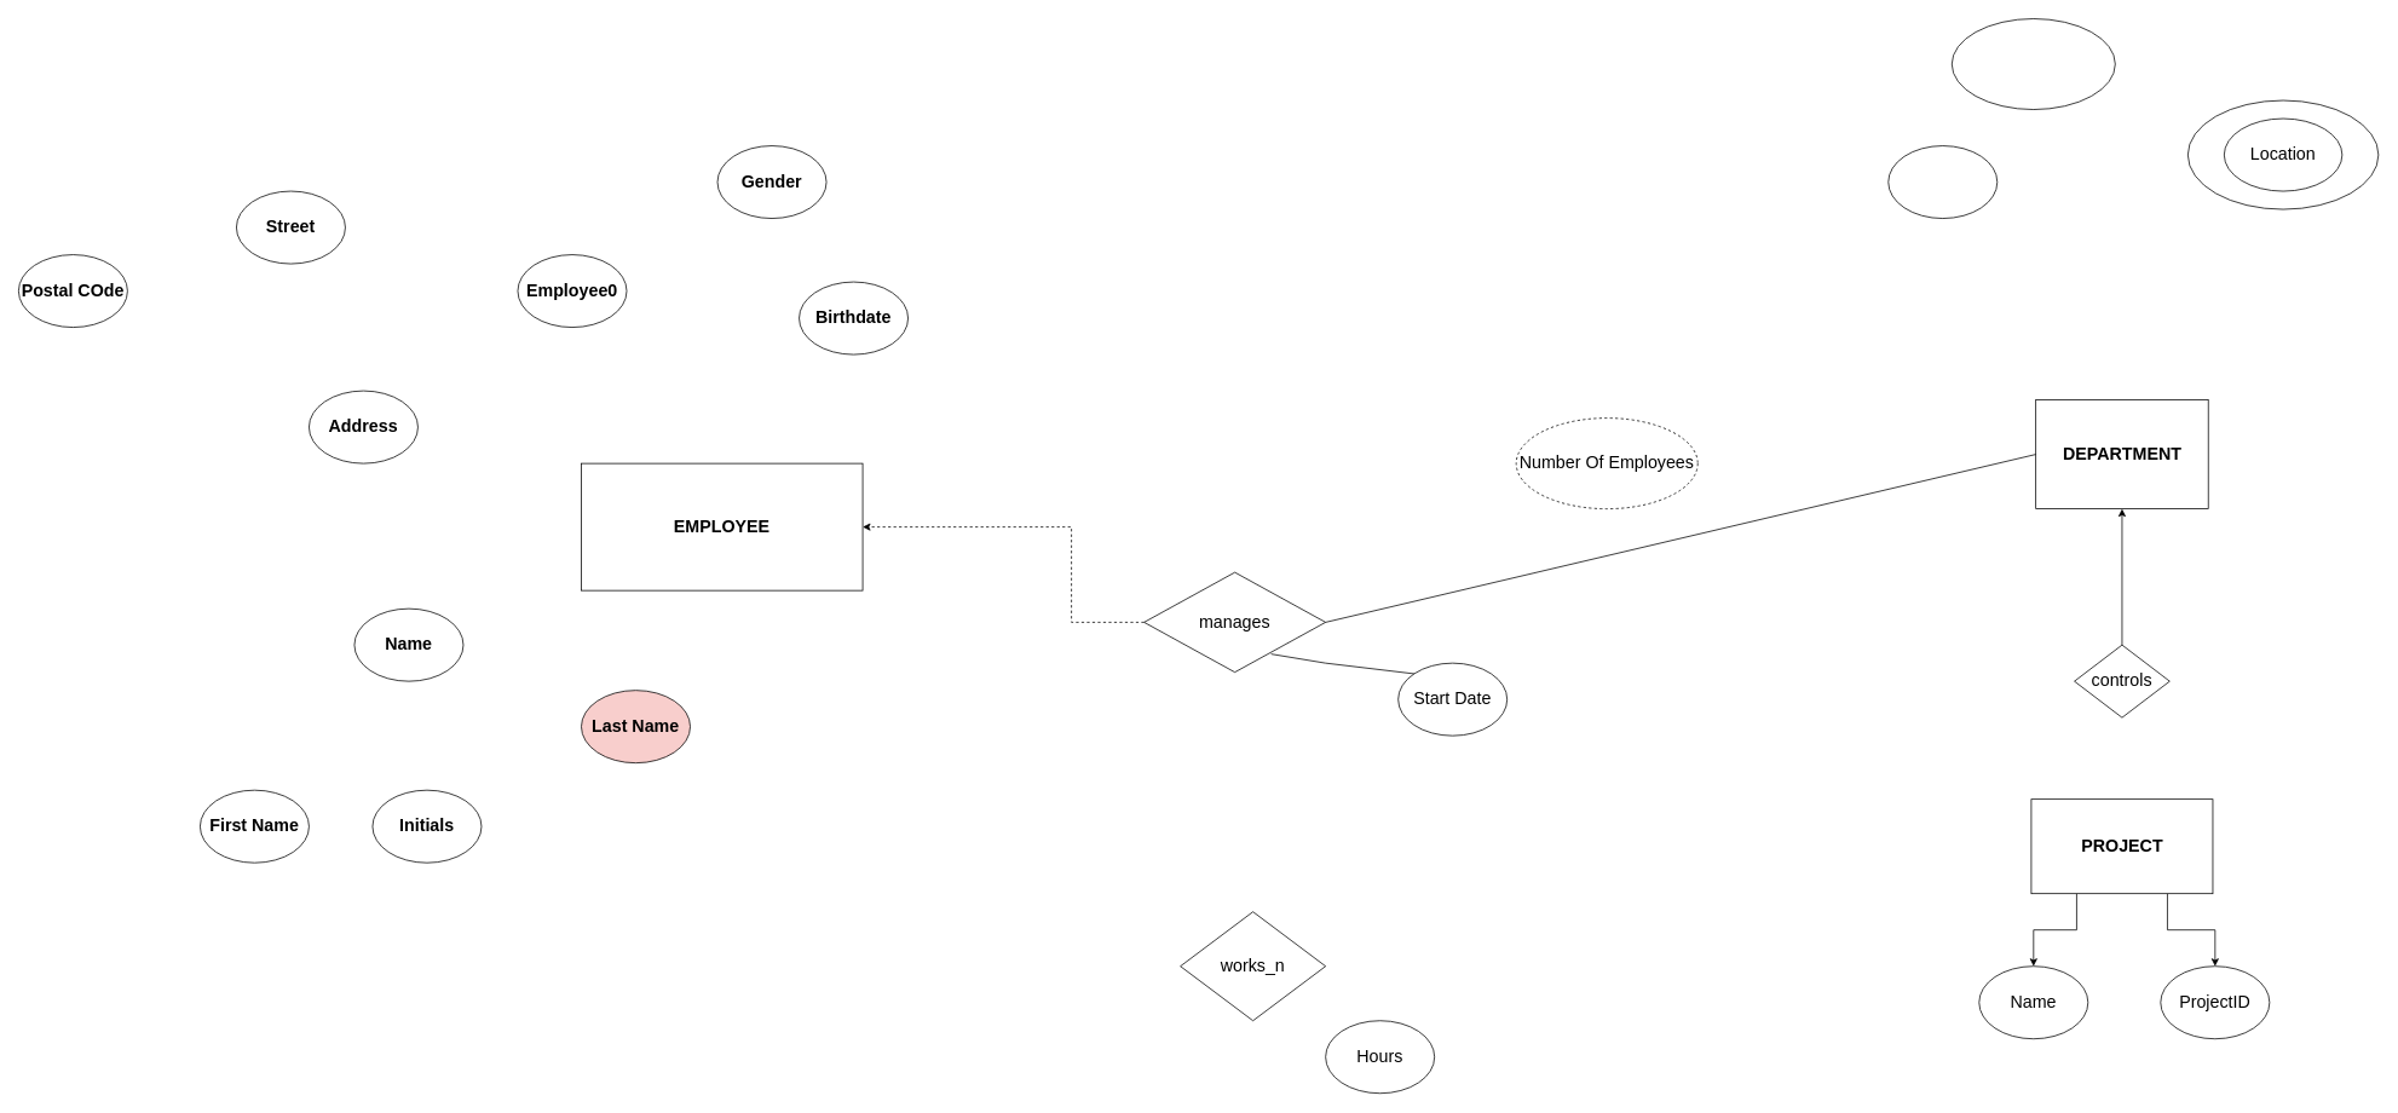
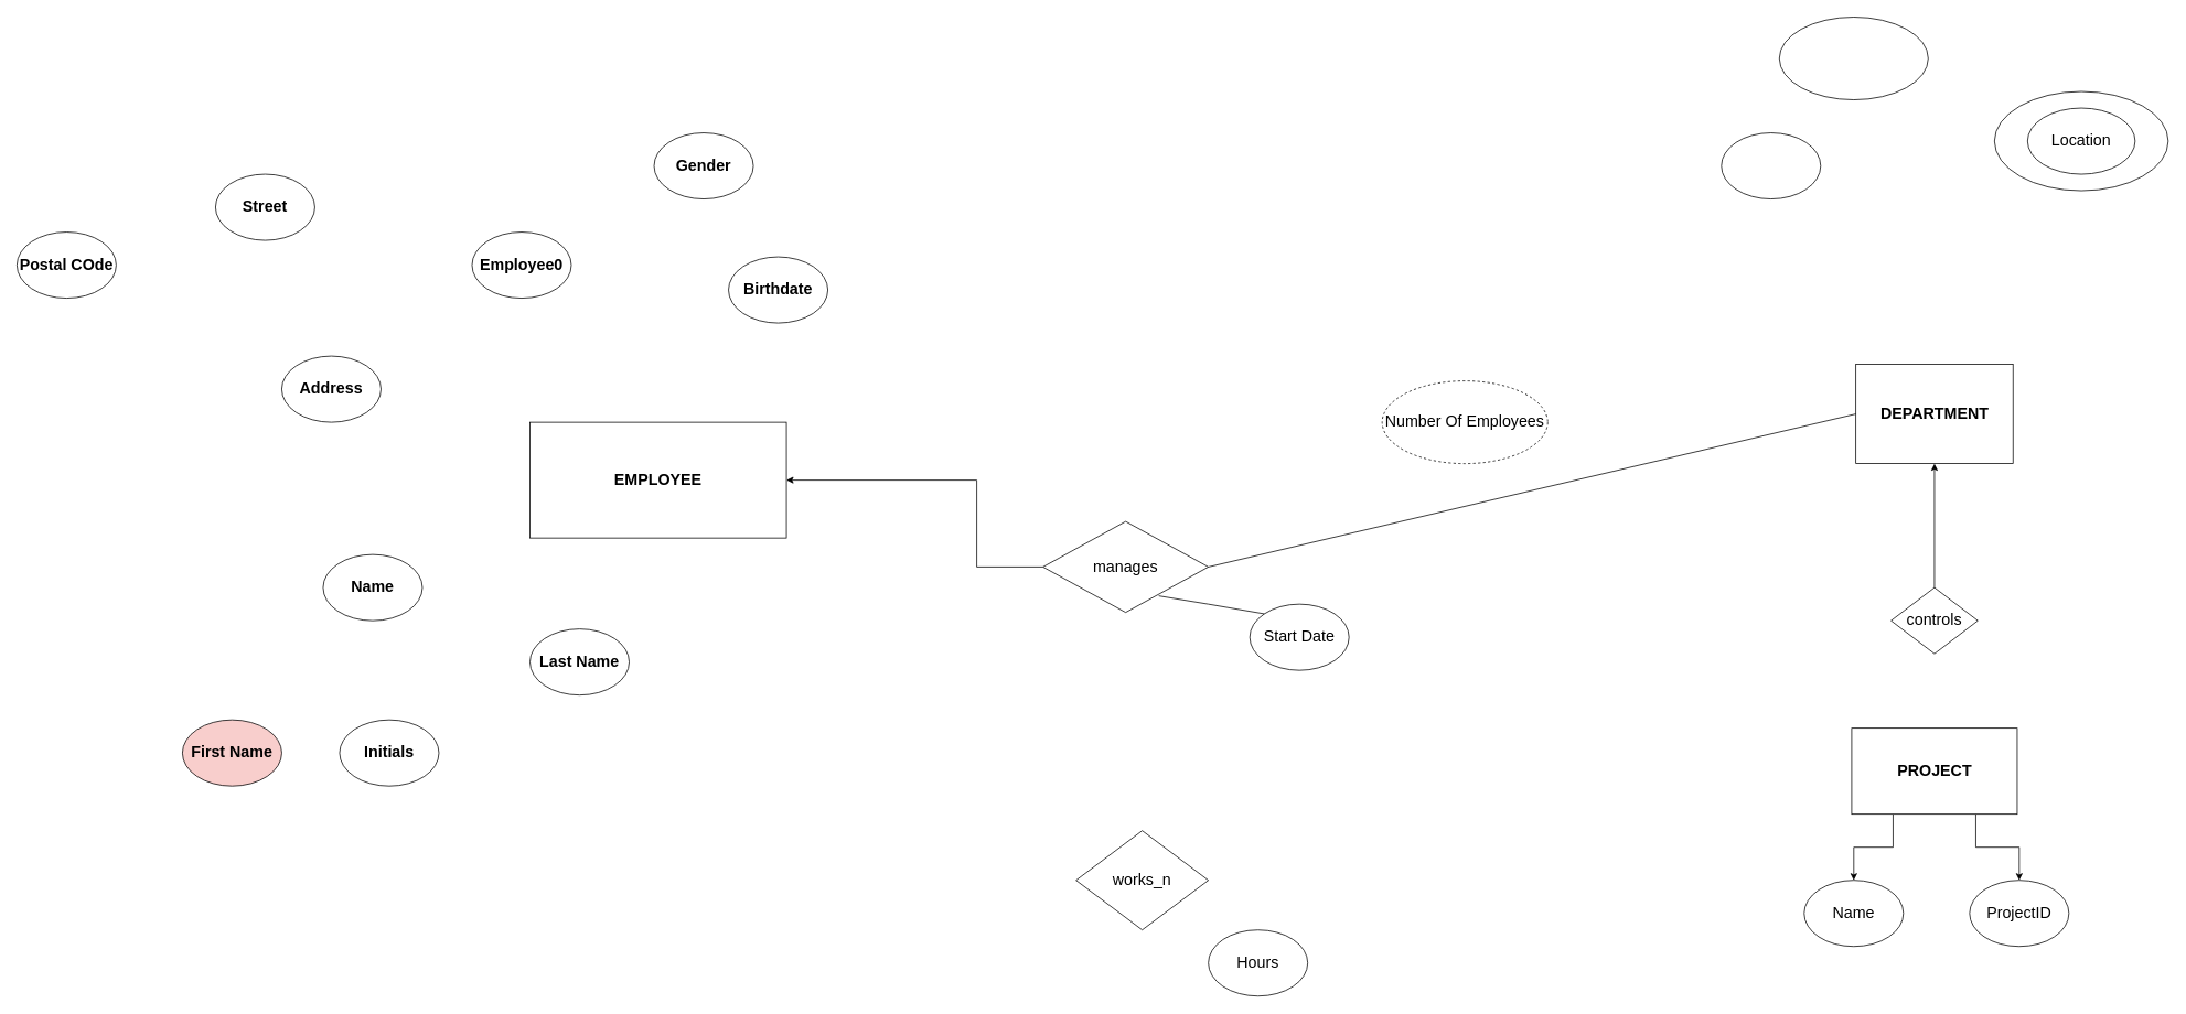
- <mxCell id="18" style="edgeStyle=orthogonalEdgeStyle;rounded=0;orthogonalLoop=1;jettySize=auto;html=1;exitX=0;exitY=0.5;exitDx=0;exitDy=0;entryX=1;entryY=0.5;entryDx=0;entryDy=0;fontSize=19;dashed=1;" edge="1" parent="1" source="19" target="2"><mxGeometry relative="1" as="geometry"><Array as="points"><mxPoint x="1180" y="685" /><mxPoint x="1180" y="580" /></Array></mxGeometry></mxCell>
+ <mxCell id="18" style="edgeStyle=orthogonalEdgeStyle;rounded=0;orthogonalLoop=1;jettySize=auto;html=1;exitX=0;exitY=0.5;exitDx=0;exitDy=0;entryX=1;entryY=0.5;entryDx=0;entryDy=0;fontSize=19;" edge="1" parent="1" source="19" target="2"><mxGeometry relative="1" as="geometry"><Array as="points"><mxPoint x="1180" y="685" /><mxPoint x="1180" y="580" /></Array></mxGeometry></mxCell>
- <mxCell id="20" value="Start Date" style="ellipse;whiteSpace=wrap;html=1;fontSize=19;" vertex="1" parent="1"><mxGeometry x="1540" y="730" width="120" height="80" as="geometry" /></mxCell>
+ <mxCell id="20" value="Start Date" style="ellipse;whiteSpace=wrap;html=1;fontSize=19;" vertex="1" parent="1"><mxGeometry x="1510" y="730" width="120" height="80" as="geometry" /></mxCell>
- <mxCell id="9" value="Last Name" style="ellipse;whiteSpace=wrap;html=1;fontSize=19;fontStyle=1;fillColor=#f8cecc;" vertex="1" parent="1"><mxGeometry x="640" y="760" width="120" height="80" as="geometry" /></mxCell>
+ <mxCell id="9" value="Last Name" style="ellipse;whiteSpace=wrap;html=1;fontSize=19;fontStyle=1" vertex="1" parent="1"><mxGeometry x="640" y="760" width="120" height="80" as="geometry" /></mxCell>
- <mxCell id="7" value="First Name" style="ellipse;whiteSpace=wrap;html=1;fontSize=19;fontStyle=1" vertex="1" parent="1"><mxGeometry x="220" y="870" width="120" height="80" as="geometry" /></mxCell>
+ <mxCell id="7" value="First Name" style="ellipse;whiteSpace=wrap;html=1;fontSize=19;fontStyle=1;fillColor=#f8cecc;" vertex="1" parent="1"><mxGeometry x="220" y="870" width="120" height="80" as="geometry" /></mxCell>
